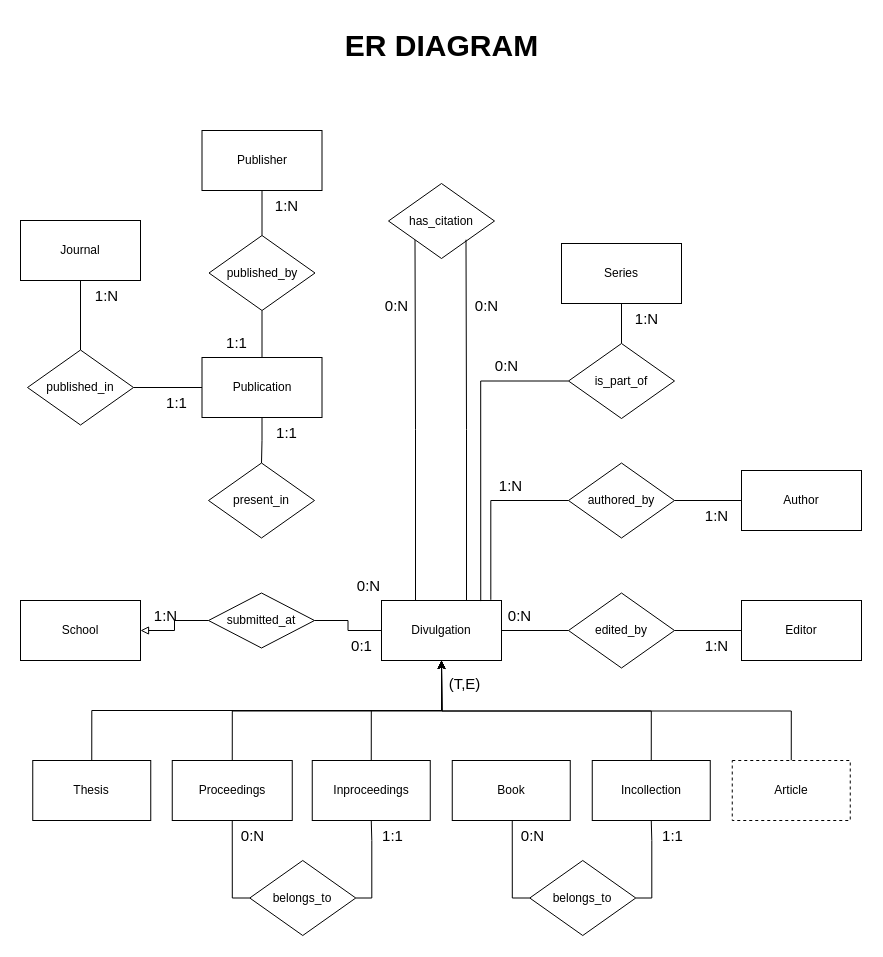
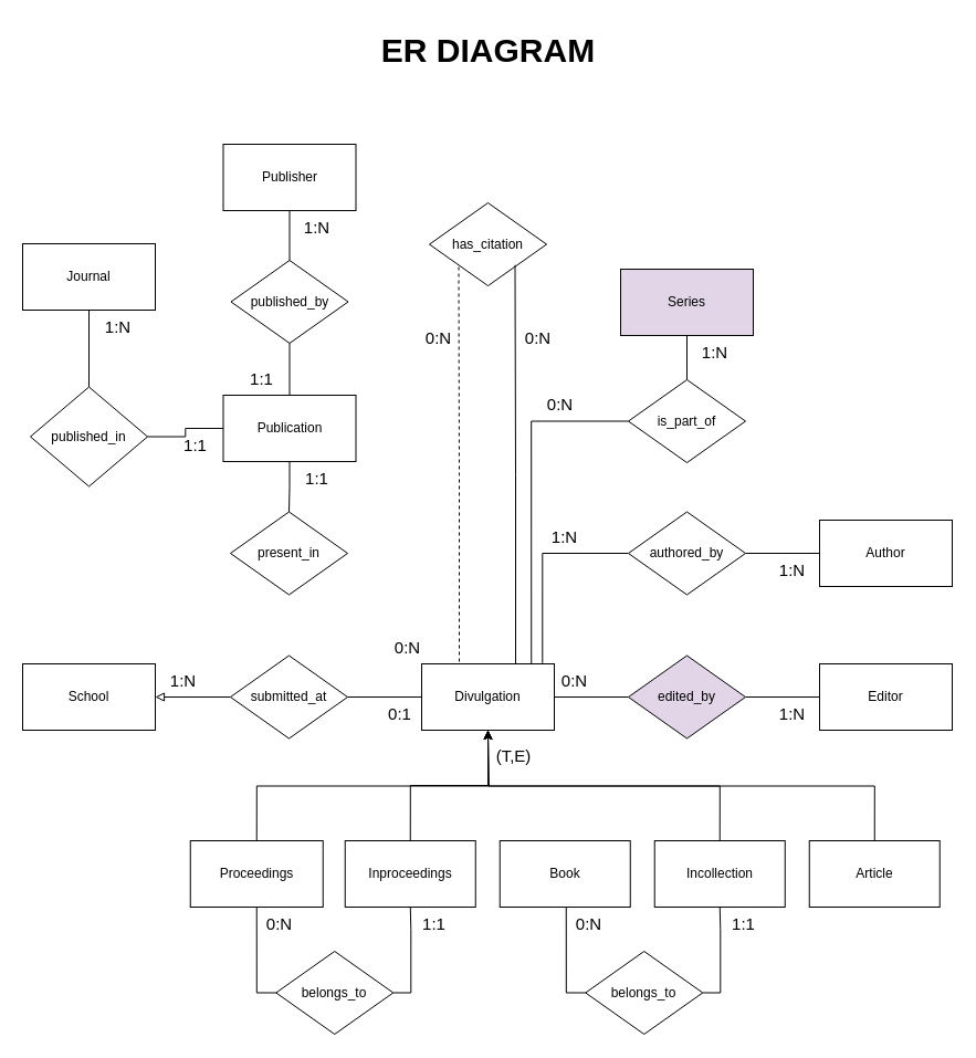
- <mxCell id="15" value="Series" style="rounded=0;whiteSpace=wrap;html=1;" parent="1" vertex="1"><mxGeometry x="561" y="243" width="120" height="60" as="geometry" /></mxCell>
+ <mxCell id="15" value="Series" style="rounded=0;whiteSpace=wrap;html=1;fillColor=#e1d5e7;" parent="1" vertex="1"><mxGeometry x="561" y="243" width="120" height="60" as="geometry" /></mxCell>
- <mxCell id="8" value="published_in" style="rhombus;whiteSpace=wrap;html=1;" parent="1" vertex="1"><mxGeometry x="27" y="349.5" width="106" height="75" as="geometry" /></mxCell>
+ <mxCell id="8" value="published_in" style="rhombus;whiteSpace=wrap;html=1;" parent="1" vertex="1"><mxGeometry x="27" y="349.5" width="106" height="90" as="geometry" /></mxCell>
- <mxCell id="19" style="edgeStyle=orthogonalEdgeStyle;rounded=0;orthogonalLoop=1;jettySize=auto;html=1;exitX=0.25;exitY=0;exitDx=0;exitDy=0;entryX=0;entryY=1;entryDx=0;entryDy=0;endArrow=none;endFill=0;" parent="1" source="20" target="27" edge="1"><mxGeometry relative="1" as="geometry"><Array as="points"><mxPoint x="415" y="600" /><mxPoint x="415" y="429" /></Array></mxGeometry></mxCell>
+ <mxCell id="19" style="edgeStyle=orthogonalEdgeStyle;rounded=0;orthogonalLoop=1;jettySize=auto;html=1;exitX=0.25;exitY=0;exitDx=0;exitDy=0;entryX=0;entryY=1;entryDx=0;entryDy=0;endArrow=none;endFill=0;dashed=1;" parent="1" source="20" target="27" edge="1"><mxGeometry relative="1" as="geometry"><Array as="points"><mxPoint x="415" y="600" /><mxPoint x="415" y="429" /></Array></mxGeometry></mxCell>
- <mxCell id="18" value="submitted_at" style="rhombus;whiteSpace=wrap;html=1;" parent="1" vertex="1"><mxGeometry x="208" y="592.5" width="106" height="55" as="geometry" /></mxCell>
+ <mxCell id="18" value="submitted_at" style="rhombus;whiteSpace=wrap;html=1;" parent="1" vertex="1"><mxGeometry x="208" y="592.5" width="106" height="75" as="geometry" /></mxCell>
- <mxCell id="12" value="edited_by" style="rhombus;whiteSpace=wrap;html=1;" parent="1" vertex="1"><mxGeometry x="568" y="592.5" width="106" height="75" as="geometry" /></mxCell>
+ <mxCell id="12" value="edited_by" style="rhombus;whiteSpace=wrap;html=1;fillColor=#e1d5e7;" parent="1" vertex="1"><mxGeometry x="568" y="592.5" width="106" height="75" as="geometry" /></mxCell>
- <mxCell id="28" style="edgeStyle=orthogonalEdgeStyle;rounded=0;orthogonalLoop=1;jettySize=auto;html=1;exitX=0.5;exitY=0;exitDx=0;exitDy=0;entryX=0.5;entryY=1;entryDx=0;entryDy=0;" parent="1" source="29" target="20" edge="1"><mxGeometry relative="1" as="geometry" /></mxCell>
- <mxCell id="29" value="Thesis" style="rounded=0;whiteSpace=wrap;html=1;" parent="1" vertex="1"><mxGeometry x="32.25" y="760" width="118" height="60" as="geometry" /></mxCell>
- <mxCell id="38" value="Article" style="rounded=0;whiteSpace=wrap;html=1;dashed=1;" parent="1" vertex="1"><mxGeometry x="731.75" y="760" width="118" height="60" as="geometry" /></mxCell>
+ <mxCell id="38" value="Article" style="rounded=0;whiteSpace=wrap;html=1;" parent="1" vertex="1"><mxGeometry x="731.75" y="760" width="118" height="60" as="geometry" /></mxCell>
